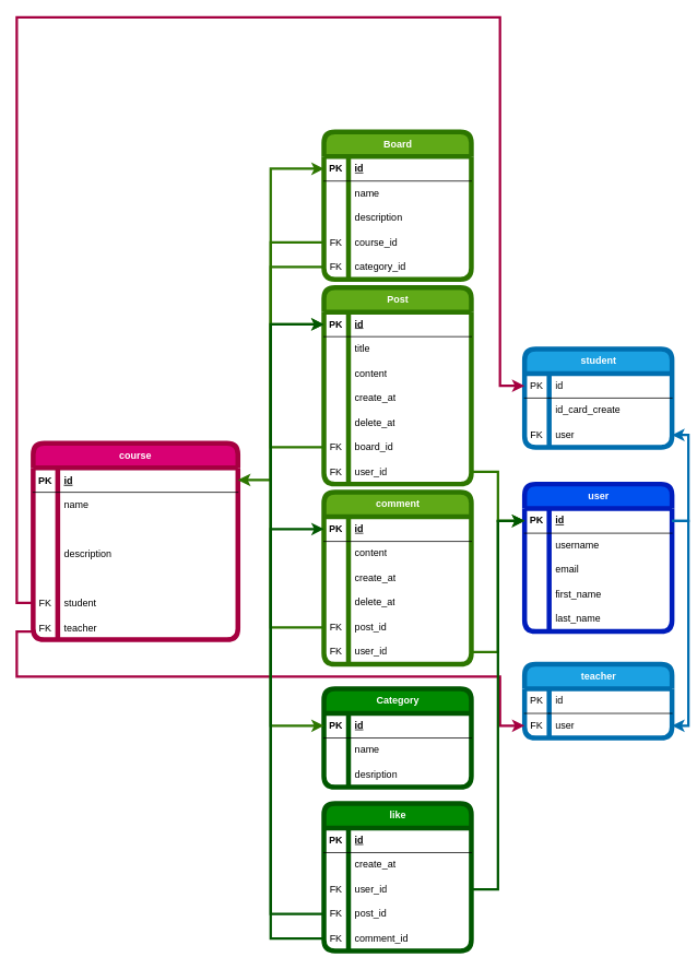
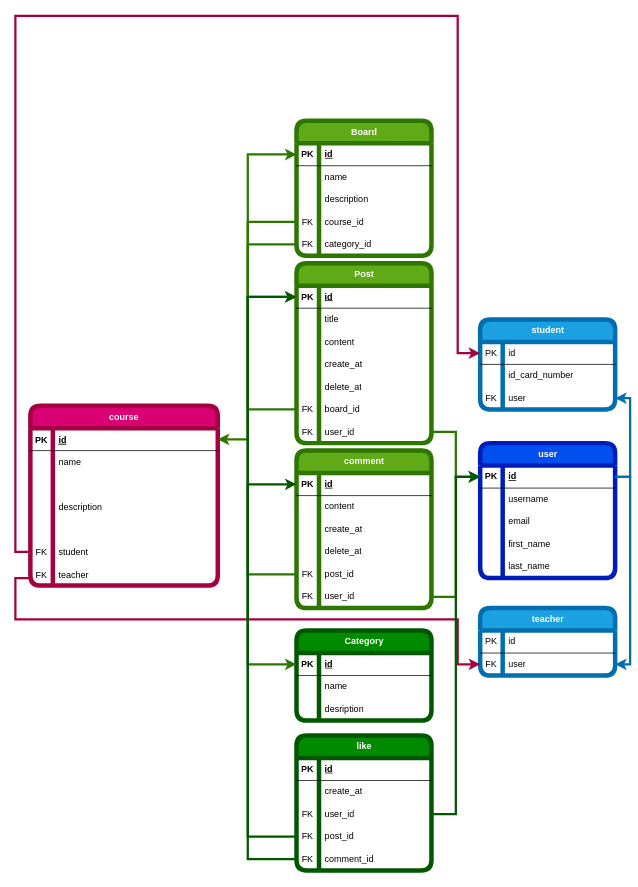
- <mxCell id="85" value="id_card_create" style="shape=partialRectangle;connectable=0;fillColor=none;top=0;left=0;bottom=0;right=0;align=left;spacingLeft=6;overflow=hidden;whiteSpace=wrap;html=1;" parent="83" vertex="1"><mxGeometry x="30" width="150" height="30" as="geometry"><mxRectangle width="150" height="30" as="alternateBounds" /></mxGeometry></mxCell>
+ <mxCell id="85" value="id_card_number" style="shape=partialRectangle;connectable=0;fillColor=none;top=0;left=0;bottom=0;right=0;align=left;spacingLeft=6;overflow=hidden;whiteSpace=wrap;html=1;" parent="83" vertex="1"><mxGeometry x="30" width="150" height="30" as="geometry"><mxRectangle width="150" height="30" as="alternateBounds" /></mxGeometry></mxCell>
